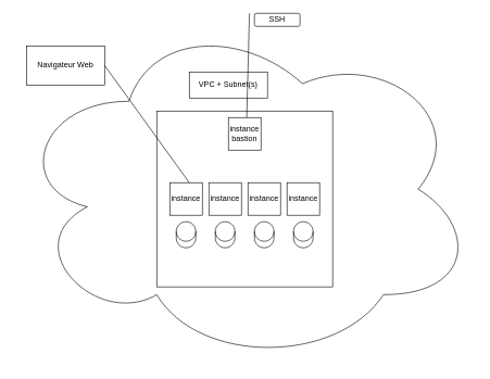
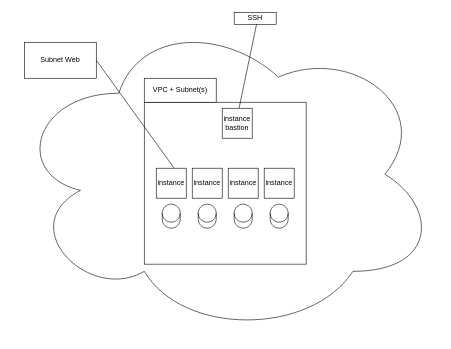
- <mxCell id="16" value="SSH" style="whiteSpace=wrap;html=1;rounded=1;" vertex="1" parent="1"><mxGeometry x="390" y="20" width="70" height="20" as="geometry" /></mxCell>
+ <mxCell id="16" value="SSH" style="rounded=0;whiteSpace=wrap;html=1;" vertex="1" parent="1"><mxGeometry x="390" y="20" width="70" height="20" as="geometry" /></mxCell>
- <mxCell id="15" value="Navigateur Web" style="rounded=0;whiteSpace=wrap;html=1;" vertex="1" parent="1"><mxGeometry x="40" y="70" width="120" height="60" as="geometry" /></mxCell>
+ <mxCell id="15" value="Subnet Web" style="rounded=0;whiteSpace=wrap;html=1;" vertex="1" parent="1"><mxGeometry x="40" y="70" width="120" height="60" as="geometry" /></mxCell>
- <mxCell id="13" value="VPC + Subnet(s)" style="rounded=0;whiteSpace=wrap;html=1;" vertex="1" parent="1"><mxGeometry x="290" y="110" width="120" height="40" as="geometry" /></mxCell>
+ <mxCell id="13" value="VPC + Subnet(s)" style="rounded=0;whiteSpace=wrap;html=1;" vertex="1" parent="1"><mxGeometry x="240" y="130" width="120" height="40" as="geometry" /></mxCell>
- <mxCell id="4" value="instance&lt;br&gt;bastion" style="whiteSpace=wrap;html=1;aspect=fixed;" vertex="1" parent="1"><mxGeometry x="350" y="180" width="50" height="50" as="geometry" /></mxCell>
+ <mxCell id="4" value="instance&lt;br&gt;bastion" style="whiteSpace=wrap;html=1;aspect=fixed;" vertex="1" parent="1"><mxGeometry x="370" y="180" width="50" height="50" as="geometry" /></mxCell>
